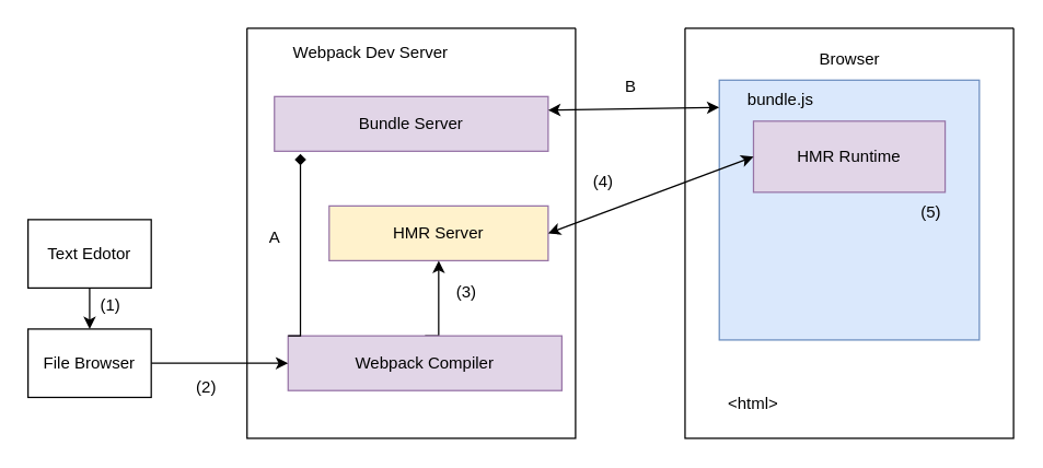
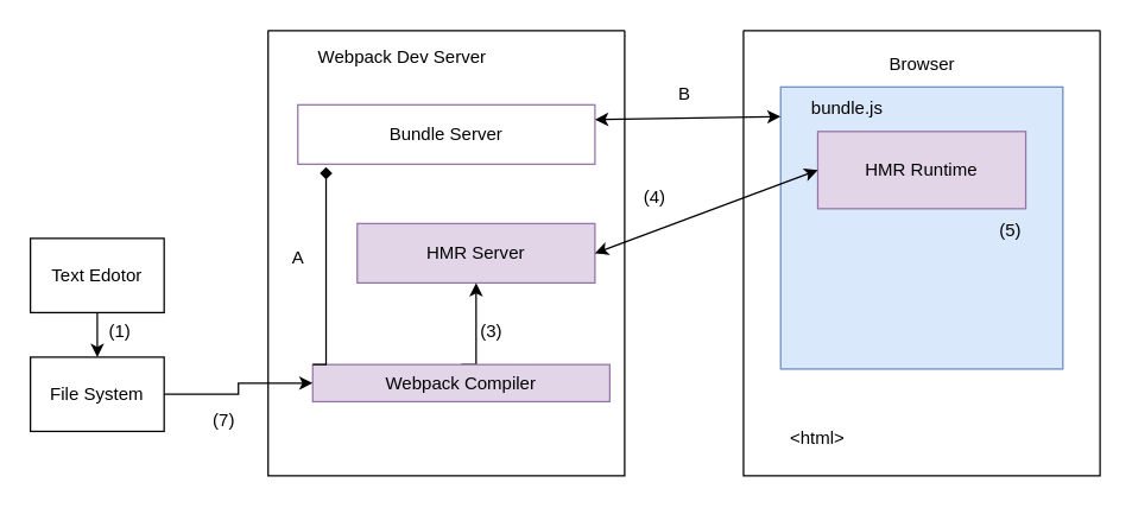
- <mxCell id="14" value="Bundle Server" style="rounded=0;whiteSpace=wrap;html=1;fillColor=#e1d5e7;strokeColor=#9673a6;" parent="9" vertex="1"><mxGeometry x="20" y="50" width="200" height="40" as="geometry" /></mxCell>
+ <mxCell id="14" value="Bundle Server" style="rounded=0;whiteSpace=wrap;html=1;fillColor=#ffffff;strokeColor=#9673a6;" parent="9" vertex="1"><mxGeometry x="20" y="50" width="200" height="40" as="geometry" /></mxCell>
- <mxCell id="11" value="HMR Server" style="rounded=0;whiteSpace=wrap;html=1;fillColor=#fff2cc;strokeColor=#9673a6;" parent="9" vertex="1"><mxGeometry x="60" y="130" width="160" height="40" as="geometry" /></mxCell>
+ <mxCell id="11" value="HMR Server" style="rounded=0;whiteSpace=wrap;html=1;fillColor=#e1d5e7;strokeColor=#9673a6;" parent="9" vertex="1"><mxGeometry x="60" y="130" width="160" height="40" as="geometry" /></mxCell>
- <mxCell id="22" value="(3)" style="text;html=1;align=center;verticalAlign=middle;resizable=0;points=[];autosize=1;strokeColor=none;fillColor=none;" parent="1" vertex="1"><mxGeometry x="320" y="198" width="40" height="30" as="geometry" /></mxCell>
+ <mxCell id="22" value="(3)" style="text;html=1;align=center;verticalAlign=middle;resizable=0;points=[];autosize=1;strokeColor=none;fillColor=none;" parent="1" vertex="1"><mxGeometry x="310" y="208" width="40" height="30" as="geometry" /></mxCell>
- <mxCell id="19" value="File Browser" style="rounded=0;whiteSpace=wrap;html=1;" parent="1" vertex="1"><mxGeometry x="20" y="240" width="90" height="50" as="geometry" /></mxCell>
+ <mxCell id="19" value="File System" style="rounded=0;whiteSpace=wrap;html=1;" parent="1" vertex="1"><mxGeometry x="20" y="240" width="90" height="50" as="geometry" /></mxCell>
- <mxCell id="13" value="Webpack Compiler" style="rounded=0;whiteSpace=wrap;html=1;fillColor=#e1d5e7;strokeColor=#9673a6;" parent="9" vertex="1"><mxGeometry x="30" y="225" width="200" height="40" as="geometry" /></mxCell>
+ <mxCell id="13" value="Webpack Compiler" style="rounded=0;whiteSpace=wrap;html=1;fillColor=#e1d5e7;strokeColor=#9673a6;" parent="9" vertex="1"><mxGeometry x="30" y="225" width="200" height="25" as="geometry" /></mxCell>
- <mxCell id="21" value="(2)" style="text;html=1;align=center;verticalAlign=middle;resizable=0;points=[];autosize=1;strokeColor=none;fillColor=none;" parent="1" vertex="1"><mxGeometry x="130" y="268" width="40" height="30" as="geometry" /></mxCell>
+ <mxCell id="21" value="(7)" style="text;html=1;align=center;verticalAlign=middle;resizable=0;points=[];autosize=1;strokeColor=none;fillColor=none;" parent="1" vertex="1"><mxGeometry x="130" y="268" width="40" height="30" as="geometry" /></mxCell>
